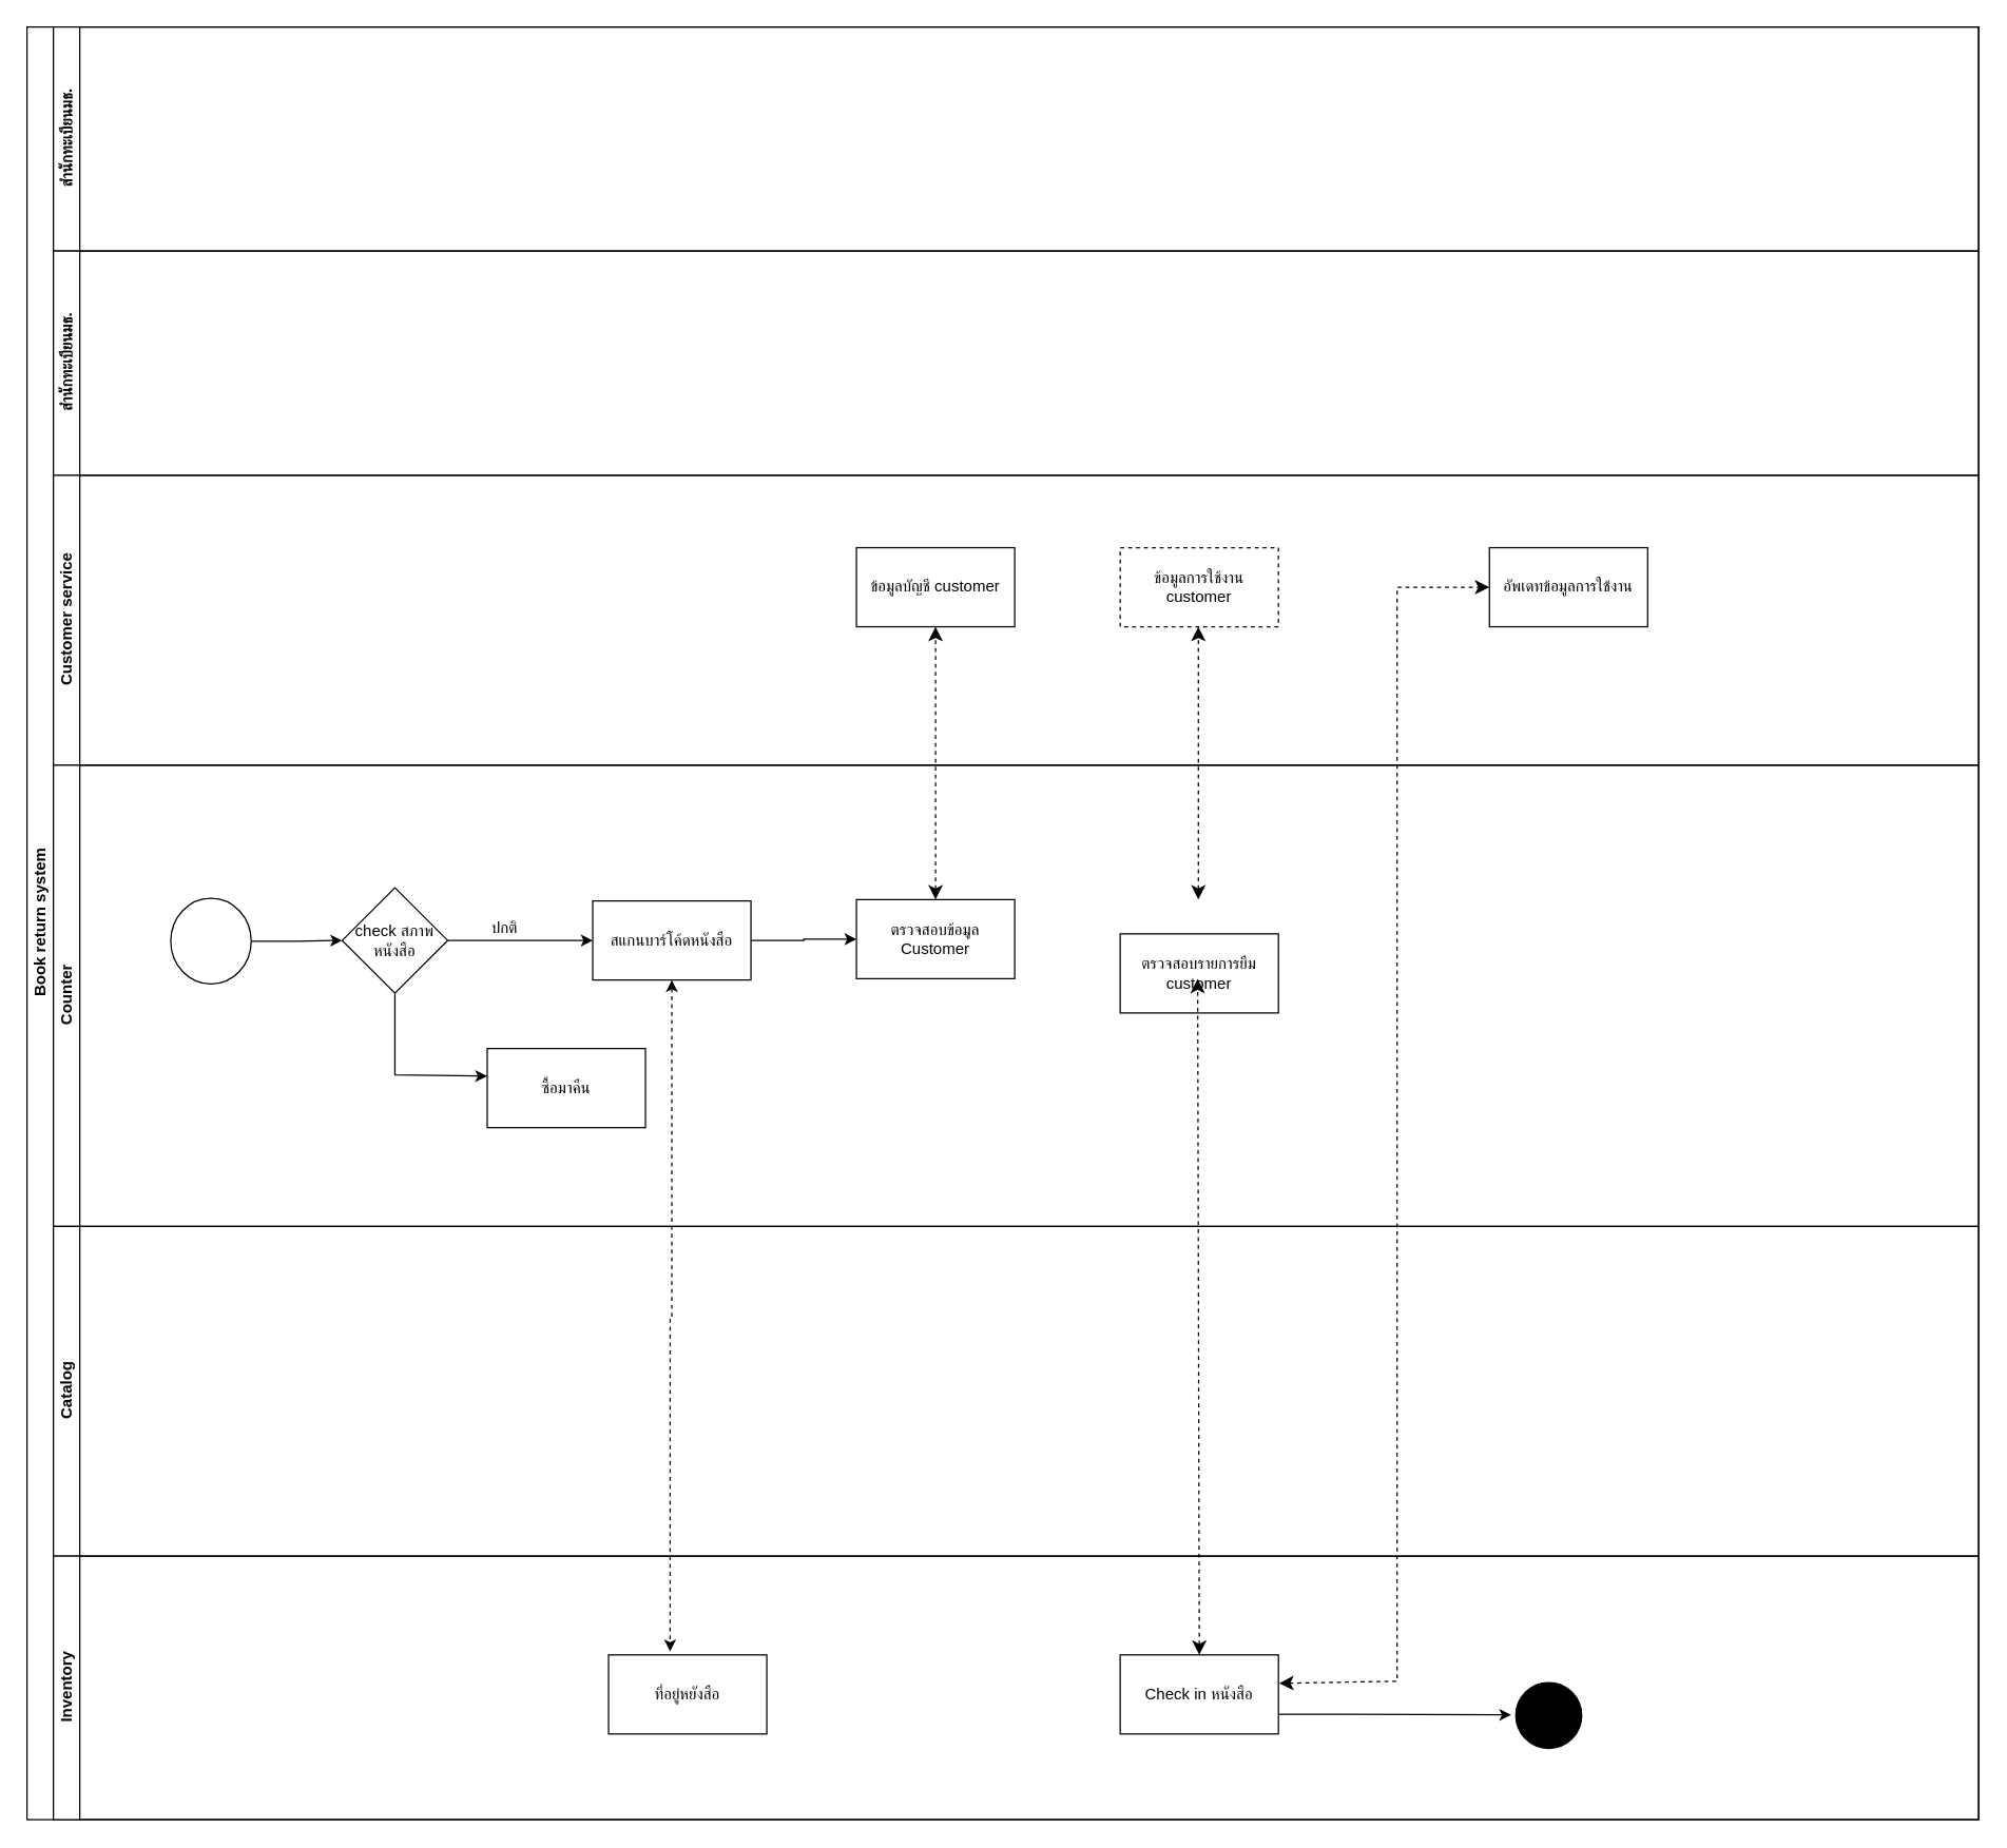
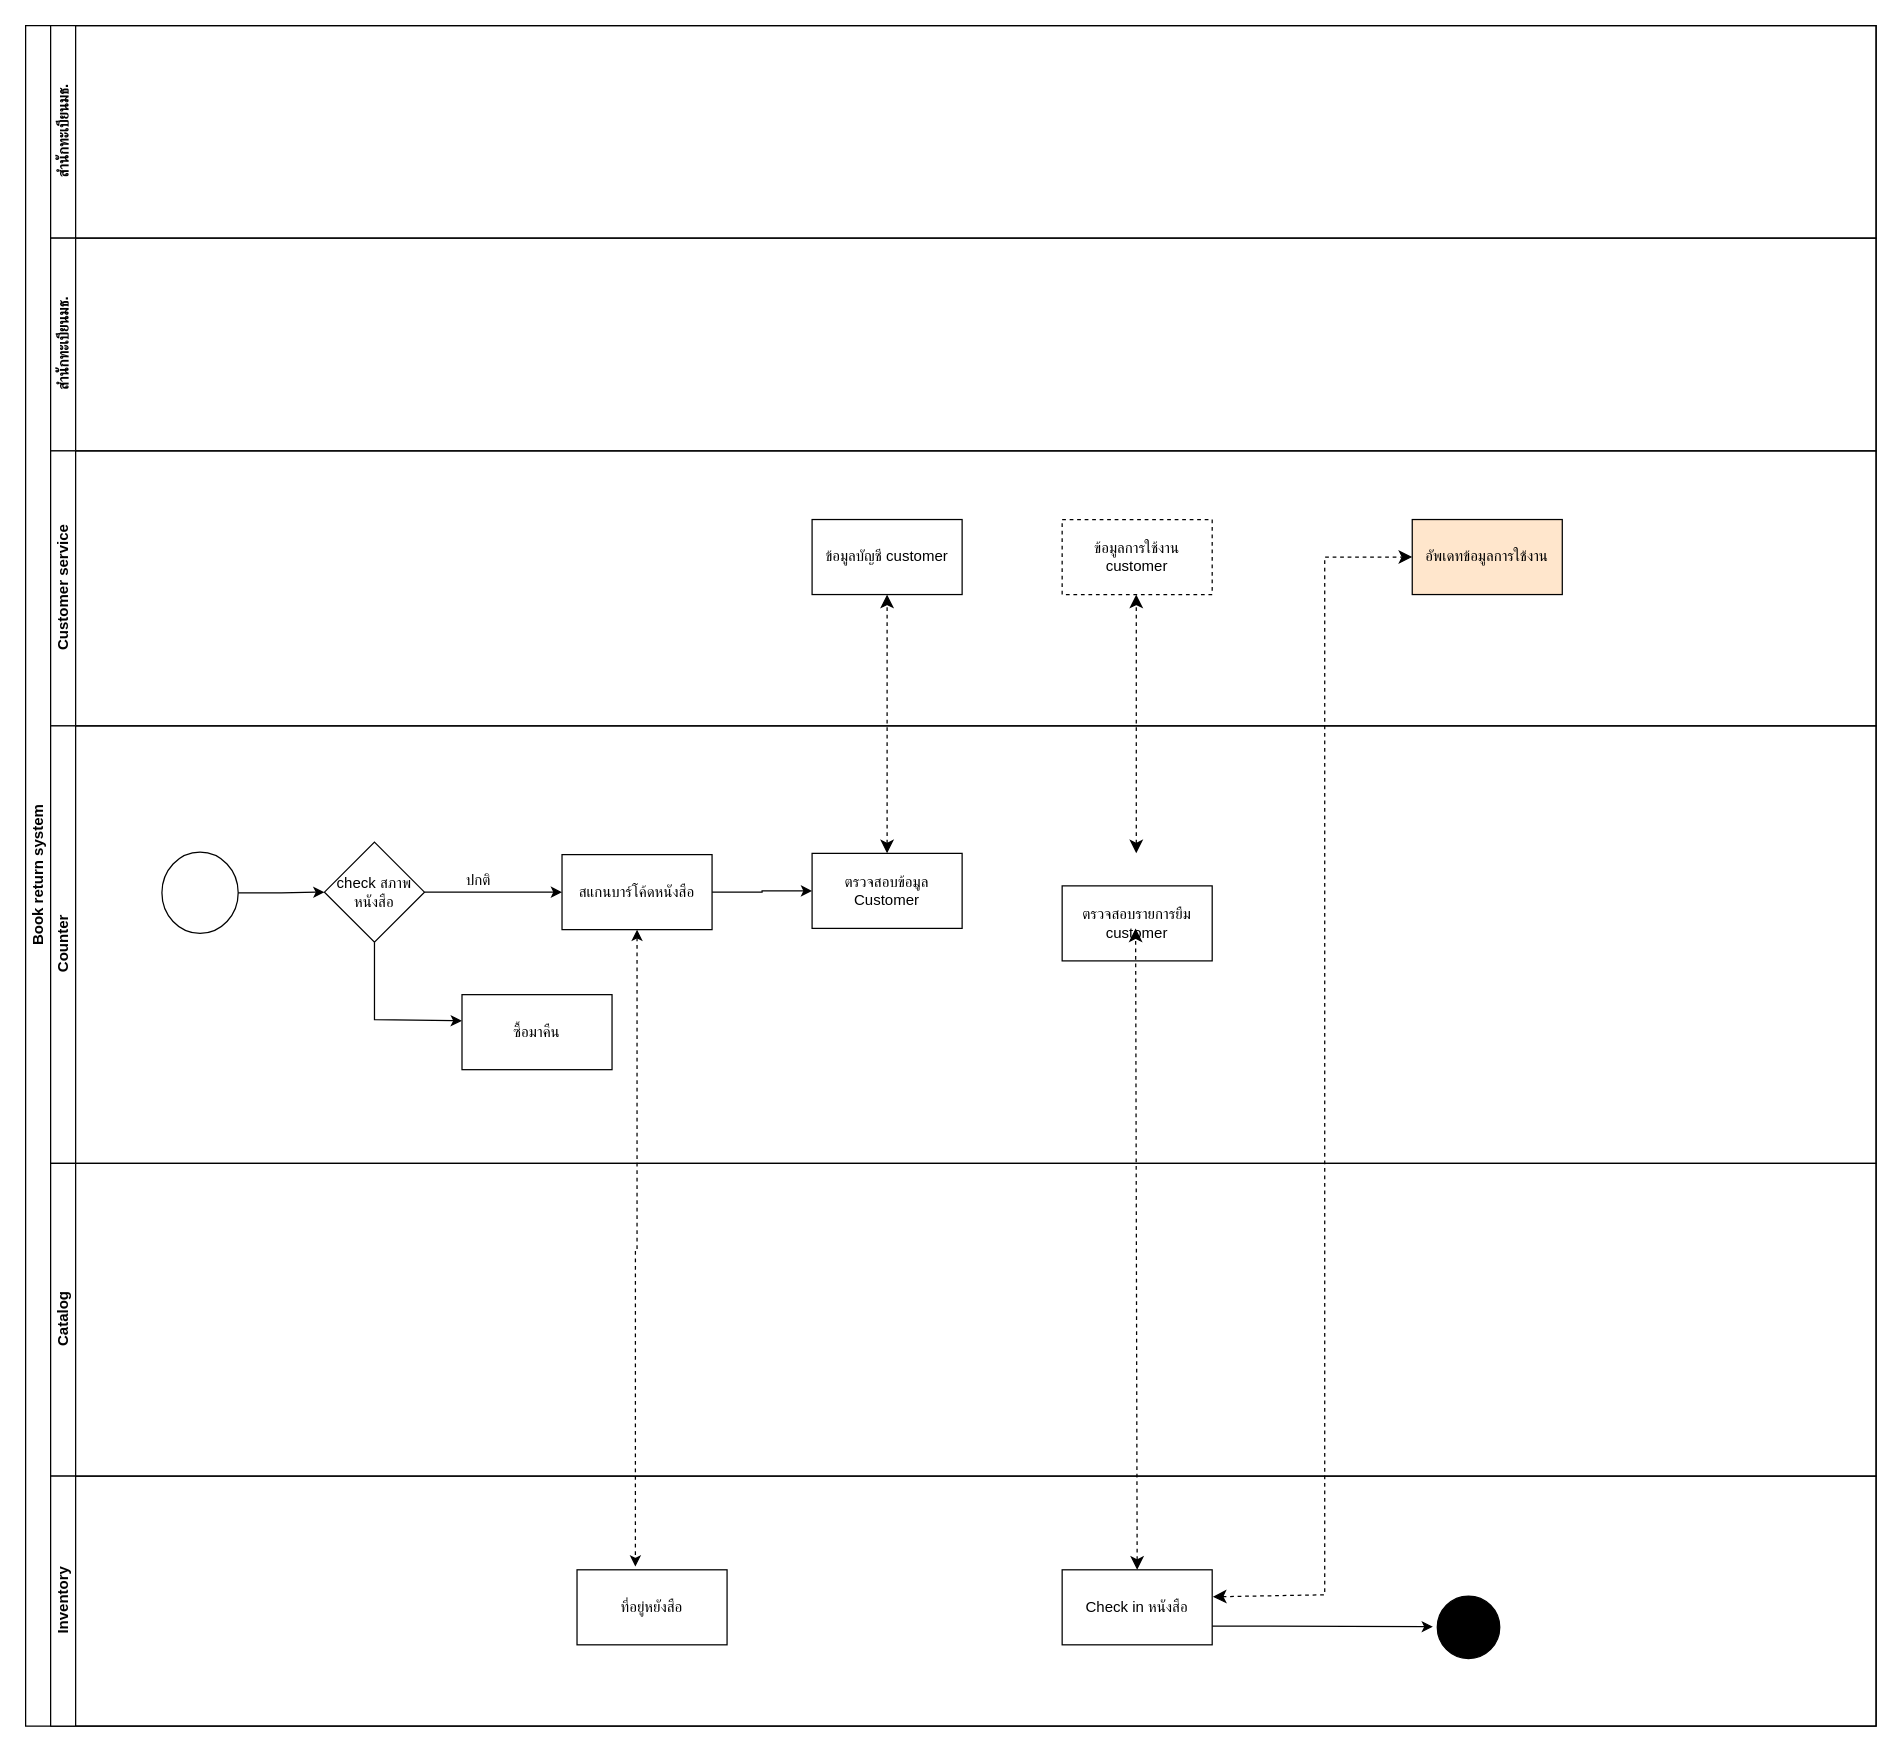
- <mxCell id="9" value="อัพเดทข้อมูลการใช้งาน" style="whiteSpace=wrap;html=1;" vertex="1" parent="5"><mxGeometry x="1089" y="55" width="120" height="60" as="geometry" /></mxCell>
+ <mxCell id="9" value="อัพเดทข้อมูลการใช้งาน" style="whiteSpace=wrap;html=1;fillColor=#ffe6cc;" vertex="1" parent="5"><mxGeometry x="1089" y="55" width="120" height="60" as="geometry" /></mxCell>
